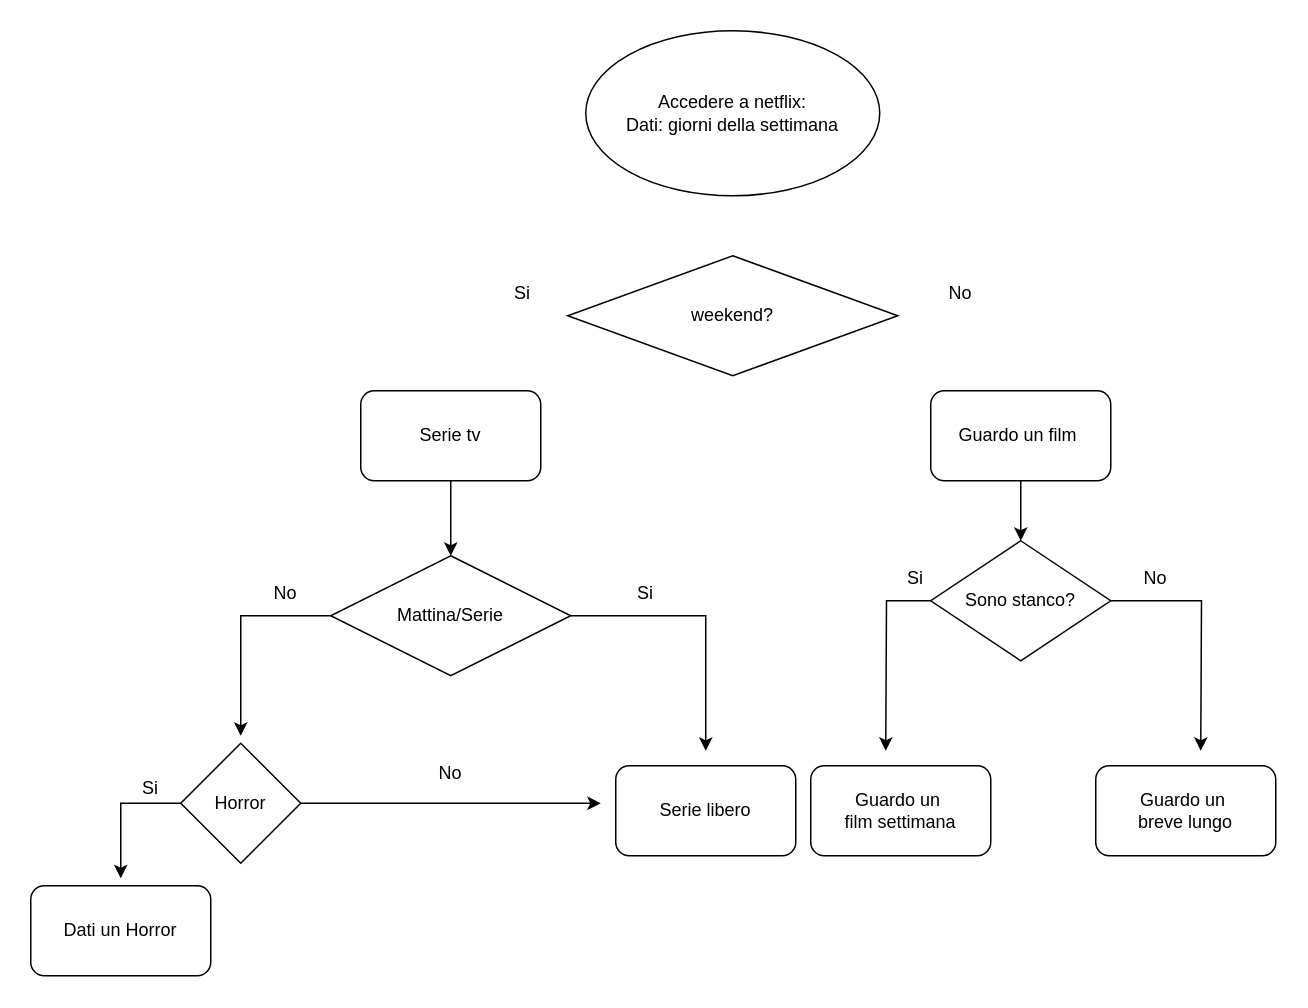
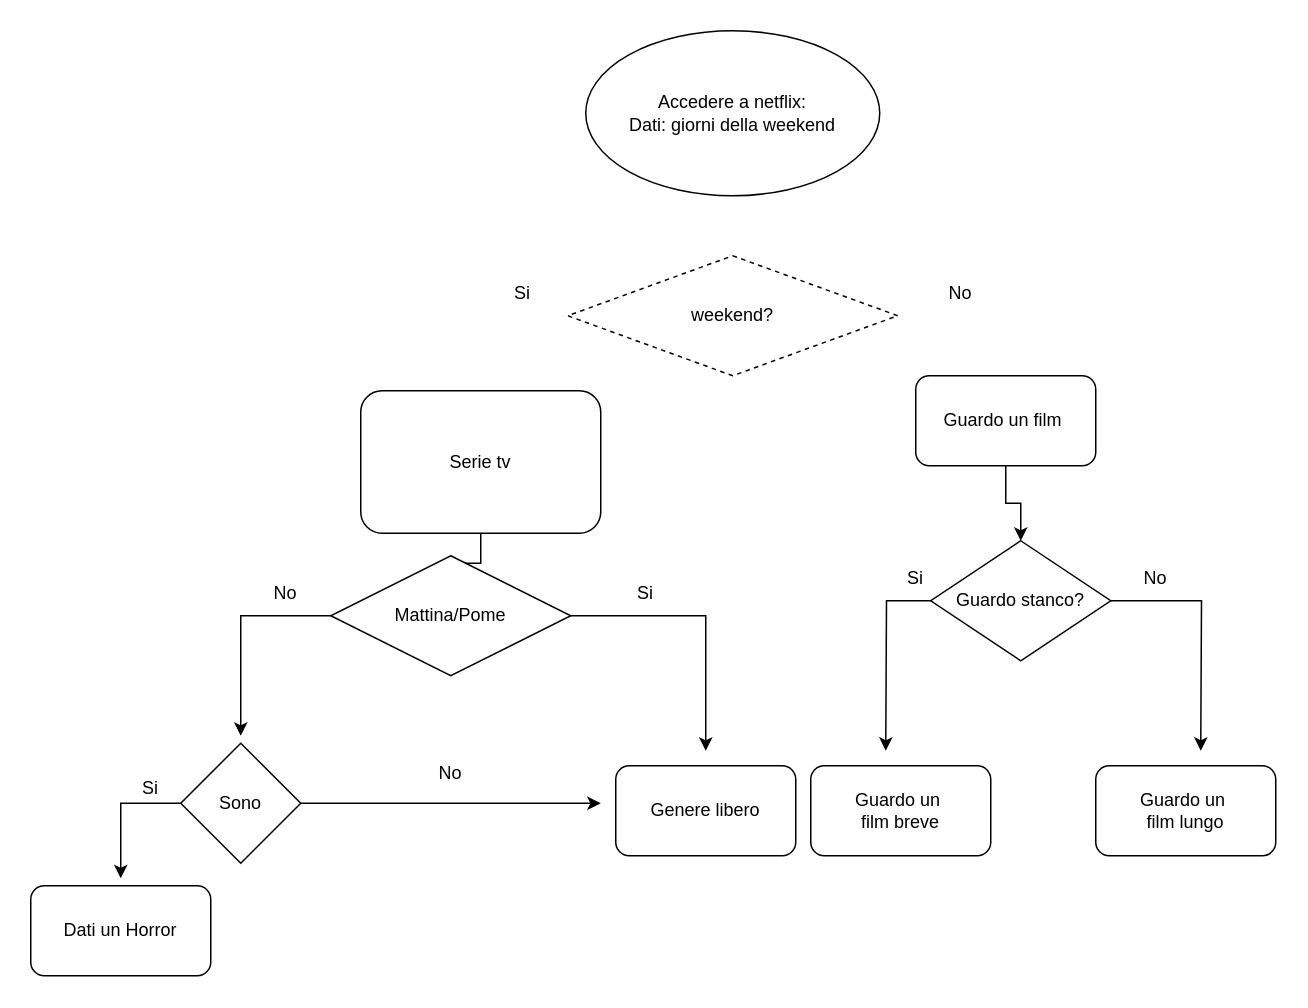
- <mxCell id="2" value="Accedere a netflix:&lt;br&gt;Dati: giorni della settimana" style="ellipse;whiteSpace=wrap;html=1;" vertex="1" parent="1"><mxGeometry x="390" y="20" width="196" height="110" as="geometry" /></mxCell>
+ <mxCell id="2" value="Accedere a netflix:&lt;br&gt;Dati: giorni della weekend" style="ellipse;whiteSpace=wrap;html=1;" vertex="1" parent="1"><mxGeometry x="390" y="20" width="196" height="110" as="geometry" /></mxCell>
- <mxCell id="3" value="weekend?" style="rhombus;whiteSpace=wrap;html=1;" vertex="1" parent="1"><mxGeometry x="378" y="170" width="220" height="80" as="geometry" /></mxCell>
+ <mxCell id="3" value="weekend?" style="rhombus;whiteSpace=wrap;html=1;dashed=1;" vertex="1" parent="1"><mxGeometry x="378" y="170" width="220" height="80" as="geometry" /></mxCell>
- <mxCell id="6" value="Serie tv" style="rounded=1;whiteSpace=wrap;html=1;" vertex="1" parent="1"><mxGeometry x="240" y="260" width="120" height="60" as="geometry" /></mxCell>
+ <mxCell id="6" value="Serie tv" style="rounded=1;whiteSpace=wrap;html=1;" vertex="1" parent="1"><mxGeometry x="240" y="260" width="160" height="95" as="geometry" /></mxCell>
- <mxCell id="21" value="Guardo un film&amp;nbsp;" style="rounded=1;whiteSpace=wrap;html=1;" vertex="1" parent="1"><mxGeometry x="620" y="260" width="120" height="60" as="geometry" /></mxCell>
+ <mxCell id="21" value="Guardo un film&amp;nbsp;" style="rounded=1;whiteSpace=wrap;html=1;" vertex="1" parent="1"><mxGeometry x="610" y="250" width="120" height="60" as="geometry" /></mxCell>
- <mxCell id="24" value="Sono stanco?" style="rhombus;whiteSpace=wrap;html=1;" vertex="1" parent="1"><mxGeometry x="620" y="360" width="120" height="80" as="geometry" /></mxCell>
+ <mxCell id="24" value="Guardo stanco?" style="rhombus;whiteSpace=wrap;html=1;" vertex="1" parent="1"><mxGeometry x="620" y="360" width="120" height="80" as="geometry" /></mxCell>
- <mxCell id="9" value="Mattina/Serie" style="rhombus;whiteSpace=wrap;html=1;" vertex="1" parent="1"><mxGeometry x="220" y="370" width="160" height="80" as="geometry" /></mxCell>
+ <mxCell id="9" value="Mattina/Pome" style="rhombus;whiteSpace=wrap;html=1;" vertex="1" parent="1"><mxGeometry x="220" y="370" width="160" height="80" as="geometry" /></mxCell>
- <mxCell id="13" value="Horror" style="rhombus;whiteSpace=wrap;html=1;" vertex="1" parent="1"><mxGeometry x="120" y="495" width="80" height="80" as="geometry" /></mxCell>
+ <mxCell id="13" value="Sono" style="rhombus;whiteSpace=wrap;html=1;" vertex="1" parent="1"><mxGeometry x="120" y="495" width="80" height="80" as="geometry" /></mxCell>
- <mxCell id="16" value="Serie libero" style="rounded=1;whiteSpace=wrap;html=1;" vertex="1" parent="1"><mxGeometry x="410" y="510" width="120" height="60" as="geometry" /></mxCell>
+ <mxCell id="16" value="Genere libero" style="rounded=1;whiteSpace=wrap;html=1;" vertex="1" parent="1"><mxGeometry x="410" y="510" width="120" height="60" as="geometry" /></mxCell>
- <mxCell id="27" value="Guardo un&amp;nbsp;&lt;br&gt;film settimana" style="rounded=1;whiteSpace=wrap;html=1;" vertex="1" parent="1"><mxGeometry x="540" y="510" width="120" height="60" as="geometry" /></mxCell>
+ <mxCell id="27" value="Guardo un&amp;nbsp;&lt;br&gt;film breve" style="rounded=1;whiteSpace=wrap;html=1;" vertex="1" parent="1"><mxGeometry x="540" y="510" width="120" height="60" as="geometry" /></mxCell>
- <mxCell id="28" value="Guardo un&amp;nbsp;&lt;br&gt;breve lungo" style="rounded=1;whiteSpace=wrap;html=1;" vertex="1" parent="1"><mxGeometry x="730" y="510" width="120" height="60" as="geometry" /></mxCell>
+ <mxCell id="28" value="Guardo un&amp;nbsp;&lt;br&gt;film lungo" style="rounded=1;whiteSpace=wrap;html=1;" vertex="1" parent="1"><mxGeometry x="730" y="510" width="120" height="60" as="geometry" /></mxCell>
